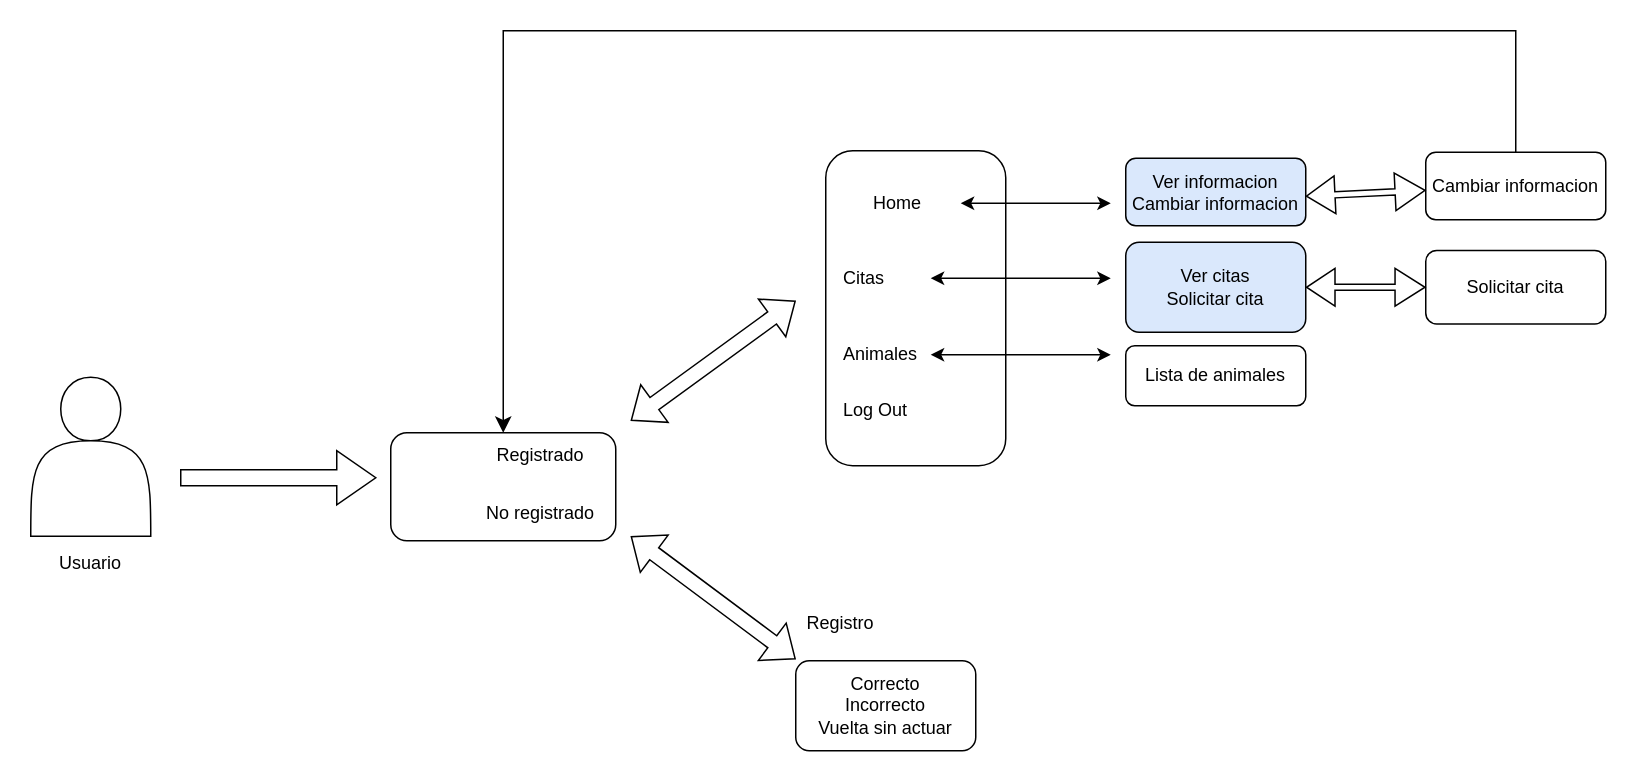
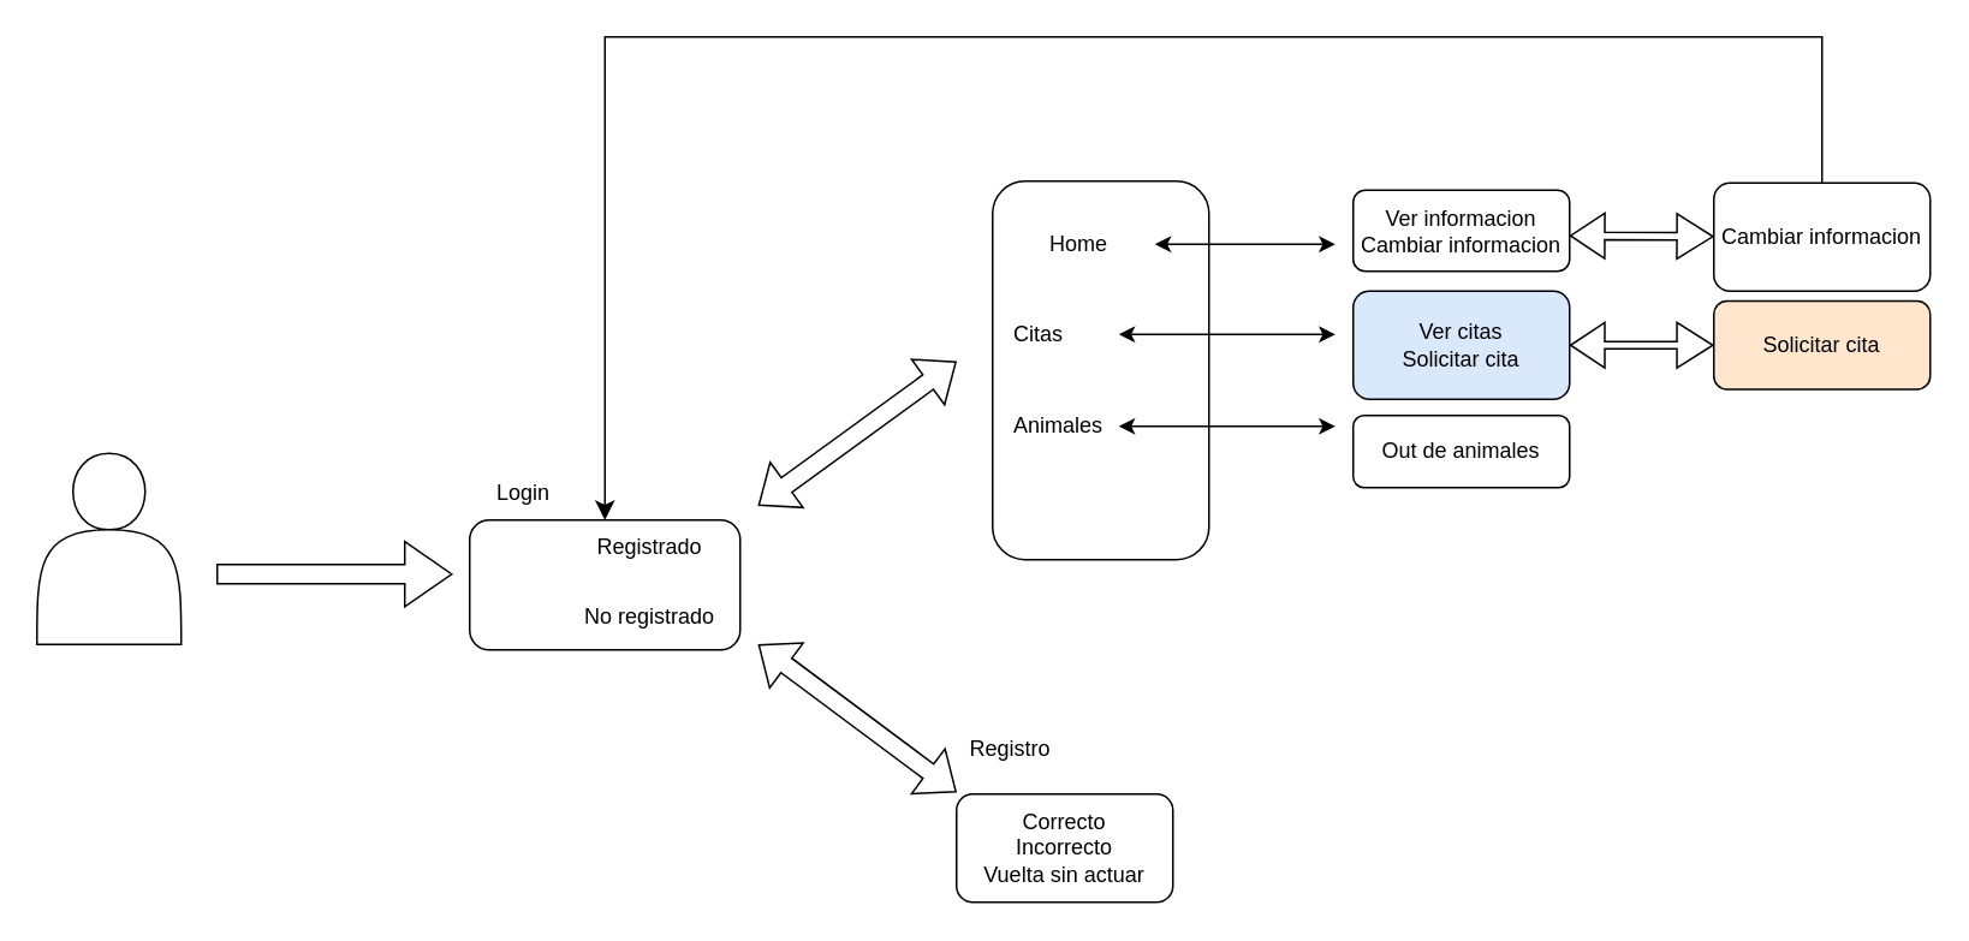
- <mxCell id="24" value="Cambiar informacion" style="rounded=1;whiteSpace=wrap;html=1;" vertex="1" parent="1"><mxGeometry x="950" y="101" width="120" height="45" as="geometry" /></mxCell>
+ <mxCell id="24" value="Cambiar informacion" style="rounded=1;whiteSpace=wrap;html=1;" vertex="1" parent="1"><mxGeometry x="950" y="101" width="120" height="60" as="geometry" /></mxCell>
- <mxCell id="22" value="Ver informacion&lt;div&gt;Cambiar informacion&lt;/div&gt;" style="rounded=1;whiteSpace=wrap;html=1;fillColor=#dae8fc;" vertex="1" parent="1"><mxGeometry x="750" y="105" width="120" height="45" as="geometry" /></mxCell>
+ <mxCell id="22" value="Ver informacion&lt;div&gt;Cambiar informacion&lt;/div&gt;" style="rounded=1;whiteSpace=wrap;html=1;" vertex="1" parent="1"><mxGeometry x="750" y="105" width="120" height="45" as="geometry" /></mxCell>
- <mxCell id="27" value="Solicitar cita" style="rounded=1;whiteSpace=wrap;html=1;" vertex="1" parent="1"><mxGeometry x="950" y="166.5" width="120" height="49" as="geometry" /></mxCell>
+ <mxCell id="27" value="Solicitar cita" style="rounded=1;whiteSpace=wrap;html=1;fillColor=#ffe6cc;" vertex="1" parent="1"><mxGeometry x="950" y="166.5" width="120" height="49" as="geometry" /></mxCell>
- <mxCell id="23" value="Lista de animales" style="rounded=1;whiteSpace=wrap;html=1;" vertex="1" parent="1"><mxGeometry x="750" y="230" width="120" height="40" as="geometry" /></mxCell>
+ <mxCell id="23" value="Out de animales" style="rounded=1;whiteSpace=wrap;html=1;" vertex="1" parent="1"><mxGeometry x="750" y="230" width="120" height="40" as="geometry" /></mxCell>
+ <mxCell id="5" value="Login" style="text;html=1;align=center;verticalAlign=middle;whiteSpace=wrap;rounded=0;" vertex="1" parent="1"><mxGeometry x="260" y="258" width="60" height="30" as="geometry" /></mxCell>
- <mxCell id="20" value="Log Out" style="text;html=1;align=left;verticalAlign=middle;whiteSpace=wrap;rounded=0;" vertex="1" parent="1"><mxGeometry x="560" y="258" width="60" height="30" as="geometry" /></mxCell>
- <mxCell id="12" value="Usuario" style="text;html=1;align=center;verticalAlign=middle;whiteSpace=wrap;rounded=0;" vertex="1" parent="1"><mxGeometry x="30" y="360" width="60" height="30" as="geometry" /></mxCell>
